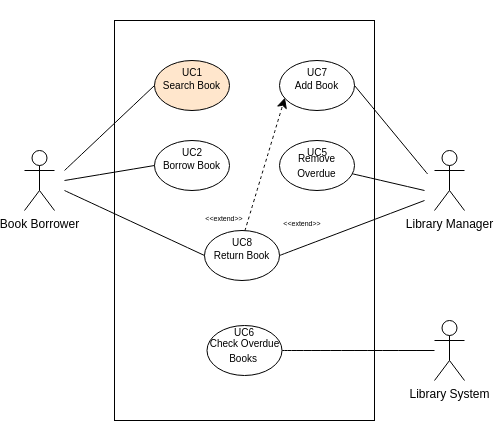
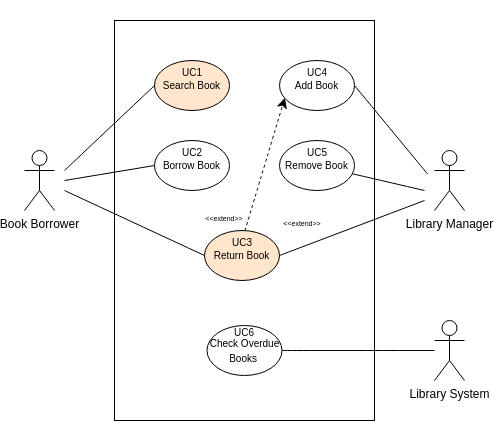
- <mxCell id="18" value="&lt;font style=&quot;font-size: 10px;&quot;&gt;UC7&lt;/font&gt;" style="text;html=1;align=center;verticalAlign=middle;whiteSpace=wrap;rounded=0;fontSize=16;" vertex="1" parent="1"><mxGeometry x="282.5" y="60" width="60" height="20" as="geometry" /></mxCell>
+ <mxCell id="18" value="&lt;font style=&quot;font-size: 10px;&quot;&gt;UC4&lt;/font&gt;" style="text;html=1;align=center;verticalAlign=middle;whiteSpace=wrap;rounded=0;fontSize=16;" vertex="1" parent="1"><mxGeometry x="282.5" y="60" width="60" height="20" as="geometry" /></mxCell>
- <mxCell id="13" value="&lt;font style=&quot;font-size: 10px;&quot;&gt;Remove Overdue&lt;/font&gt;" style="ellipse;whiteSpace=wrap;html=1;" vertex="1" parent="1"><mxGeometry x="275" y="140" width="75" height="50" as="geometry" /></mxCell>
+ <mxCell id="13" value="&lt;font style=&quot;font-size: 10px;&quot;&gt;Remove Book&lt;/font&gt;" style="ellipse;whiteSpace=wrap;html=1;" vertex="1" parent="1"><mxGeometry x="275" y="140" width="75" height="50" as="geometry" /></mxCell>
- <mxCell id="19" value="&lt;font style=&quot;font-size: 10px;&quot;&gt;UC8&lt;/font&gt;" style="text;html=1;align=center;verticalAlign=middle;whiteSpace=wrap;rounded=0;fontSize=16;" vertex="1" parent="1"><mxGeometry x="207.5" y="230" width="60" height="20" as="geometry" /></mxCell>
+ <mxCell id="19" value="&lt;font style=&quot;font-size: 10px;&quot;&gt;UC3&lt;/font&gt;" style="text;html=1;align=center;verticalAlign=middle;whiteSpace=wrap;rounded=0;fontSize=16;" vertex="1" parent="1"><mxGeometry x="207.5" y="230" width="60" height="20" as="geometry" /></mxCell>
- <mxCell id="9" value="&lt;font style=&quot;font-size: 10px;&quot;&gt;Return Book&lt;/font&gt;" style="ellipse;whiteSpace=wrap;html=1;" vertex="1" parent="1"><mxGeometry x="200" y="230" width="75" height="50" as="geometry" /></mxCell>
+ <mxCell id="9" value="&lt;font style=&quot;font-size: 10px;&quot;&gt;Return Book&lt;/font&gt;" style="ellipse;whiteSpace=wrap;html=1;fillColor=#ffe6cc;" vertex="1" parent="1"><mxGeometry x="200" y="230" width="75" height="50" as="geometry" /></mxCell>
